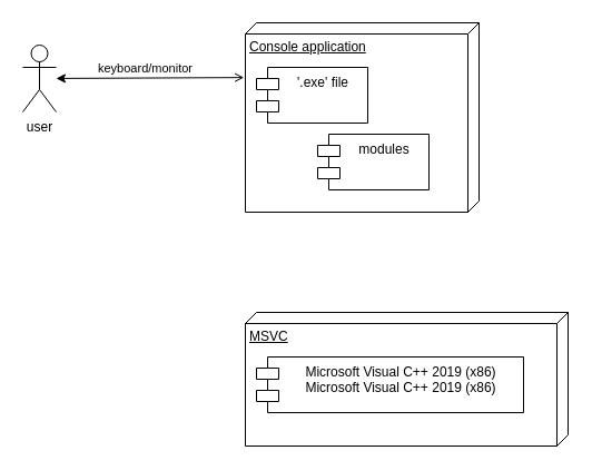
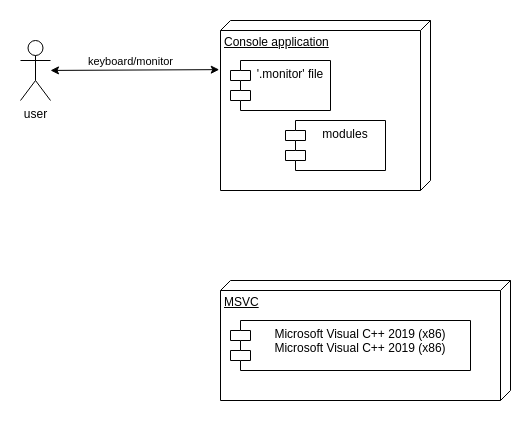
- <mxCell id="8" value="" style="endArrow=open;startArrow=classic;html=1;entryX=0.289;entryY=1.006;entryDx=0;entryDy=0;entryPerimeter=0;" edge="1" parent="1" source="3" target="2"><mxGeometry width="50" height="50" relative="1" as="geometry"><mxPoint x="70" y="170" as="sourcePoint" /><mxPoint x="120" y="120" as="targetPoint" /></mxGeometry></mxCell>
+ <mxCell id="8" value="" style="endArrow=classic;startArrow=classic;html=1;entryX=0.289;entryY=1.006;entryDx=0;entryDy=0;entryPerimeter=0;" edge="1" parent="1" source="3" target="2"><mxGeometry width="50" height="50" relative="1" as="geometry"><mxPoint x="70" y="170" as="sourcePoint" /><mxPoint x="120" y="120" as="targetPoint" /></mxGeometry></mxCell>
- <mxCell id="4" value="'.exe' file" style="shape=module;align=left;spacingLeft=20;align=center;verticalAlign=top;" vertex="1" parent="1"><mxGeometry x="230" y="60" width="100" height="50" as="geometry" /></mxCell>
+ <mxCell id="4" value="'.monitor' file" style="shape=module;align=left;spacingLeft=20;align=center;verticalAlign=top;" vertex="1" parent="1"><mxGeometry x="230" y="60" width="100" height="50" as="geometry" /></mxCell>
